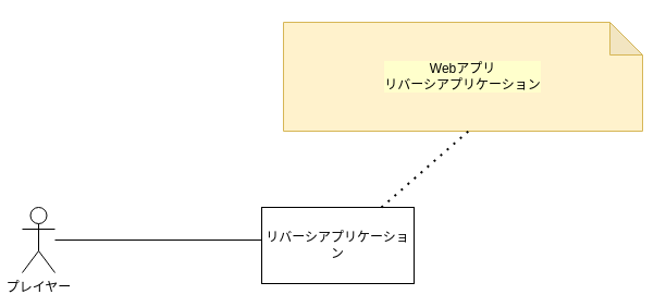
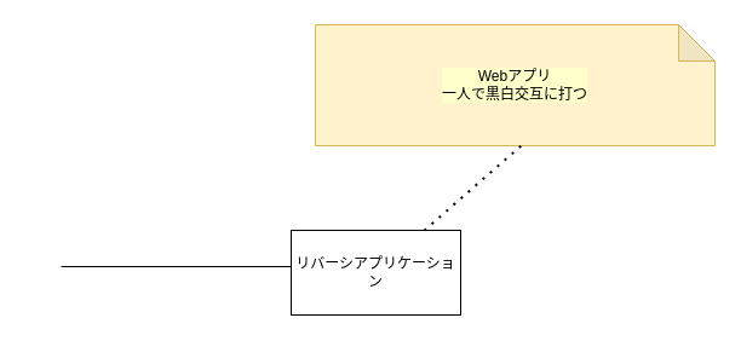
- <mxCell id="5" value="Webアプリ&lt;br&gt;リバーシアプリケーション" style="shape=note;whiteSpace=wrap;html=1;backgroundOutline=1;darkOpacity=0.05;labelBackgroundColor=#FFFFCC;fillColor=#fff2cc;strokeColor=#d6b656;" vertex="1" parent="1"><mxGeometry x="260" y="20" width="330" height="100" as="geometry" /></mxCell>
+ <mxCell id="5" value="Webアプリ&lt;br&gt;一人で黒白交互に打つ" style="shape=note;whiteSpace=wrap;html=1;backgroundOutline=1;darkOpacity=0.05;labelBackgroundColor=#FFFFCC;fillColor=#fff2cc;strokeColor=#d6b656;" vertex="1" parent="1"><mxGeometry x="260" y="20" width="330" height="100" as="geometry" /></mxCell>
- <mxCell id="3" value="プレイヤー" style="shape=umlActor;verticalLabelPosition=bottom;verticalAlign=top;html=1;direction=east;" vertex="1" parent="1"><mxGeometry x="20" y="190" width="30" height="60" as="geometry" /></mxCell>
